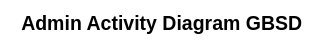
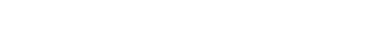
- <mxCell id="2" value="&lt;font style=&quot;font-size: 26px&quot;&gt;&lt;b&gt;Admin Activity Diagram GBSD&lt;/b&gt;&lt;/font&gt;" style="text;html=1;align=center;verticalAlign=middle;resizable=0;points=[];autosize=1;strokeColor=none;fillColor=none;" vertex="1" parent="1"><mxGeometry x="20" y="20" width="390" height="20" as="geometry" /></mxCell>
